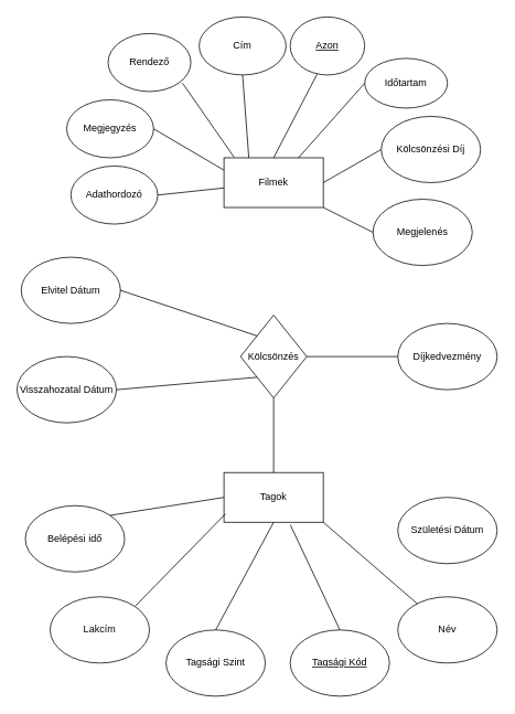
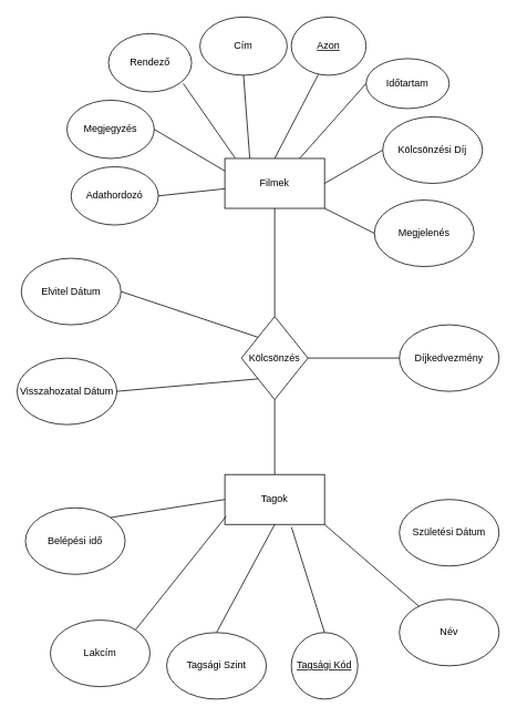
+ <mxCell id="31" value="" style="endArrow=none;html=1;rounded=0;entryX=0.5;entryY=1;entryDx=0;entryDy=0;exitX=0.5;exitY=0;exitDx=0;exitDy=0;" parent="1" source="29" target="2" edge="1"><mxGeometry width="50" height="50" relative="1" as="geometry"><mxPoint x="400" y="610" as="sourcePoint" /><mxPoint x="450" y="560" as="targetPoint" /></mxGeometry></mxCell>
- <mxCell id="20" value="Lakcím" style="ellipse;whiteSpace=wrap;html=1;" parent="1" vertex="1"><mxGeometry x="60" y="720" width="120" height="80" as="geometry" /></mxCell>
+ <mxCell id="20" value="Lakcím" style="ellipse;whiteSpace=wrap;html=1;" parent="1" vertex="1"><mxGeometry x="60" y="745" width="120" height="80" as="geometry" /></mxCell>
- <mxCell id="27" value="Tagsági Kód" style="ellipse;whiteSpace=wrap;html=1;fontStyle=4" parent="1" vertex="1"><mxGeometry x="350" y="760" width="120" height="80" as="geometry" /></mxCell>
+ <mxCell id="27" value="Tagsági Kód" style="ellipse;whiteSpace=wrap;html=1;fontStyle=4" parent="1" vertex="1"><mxGeometry x="350" y="760" width="80" height="80" as="geometry" /></mxCell>
